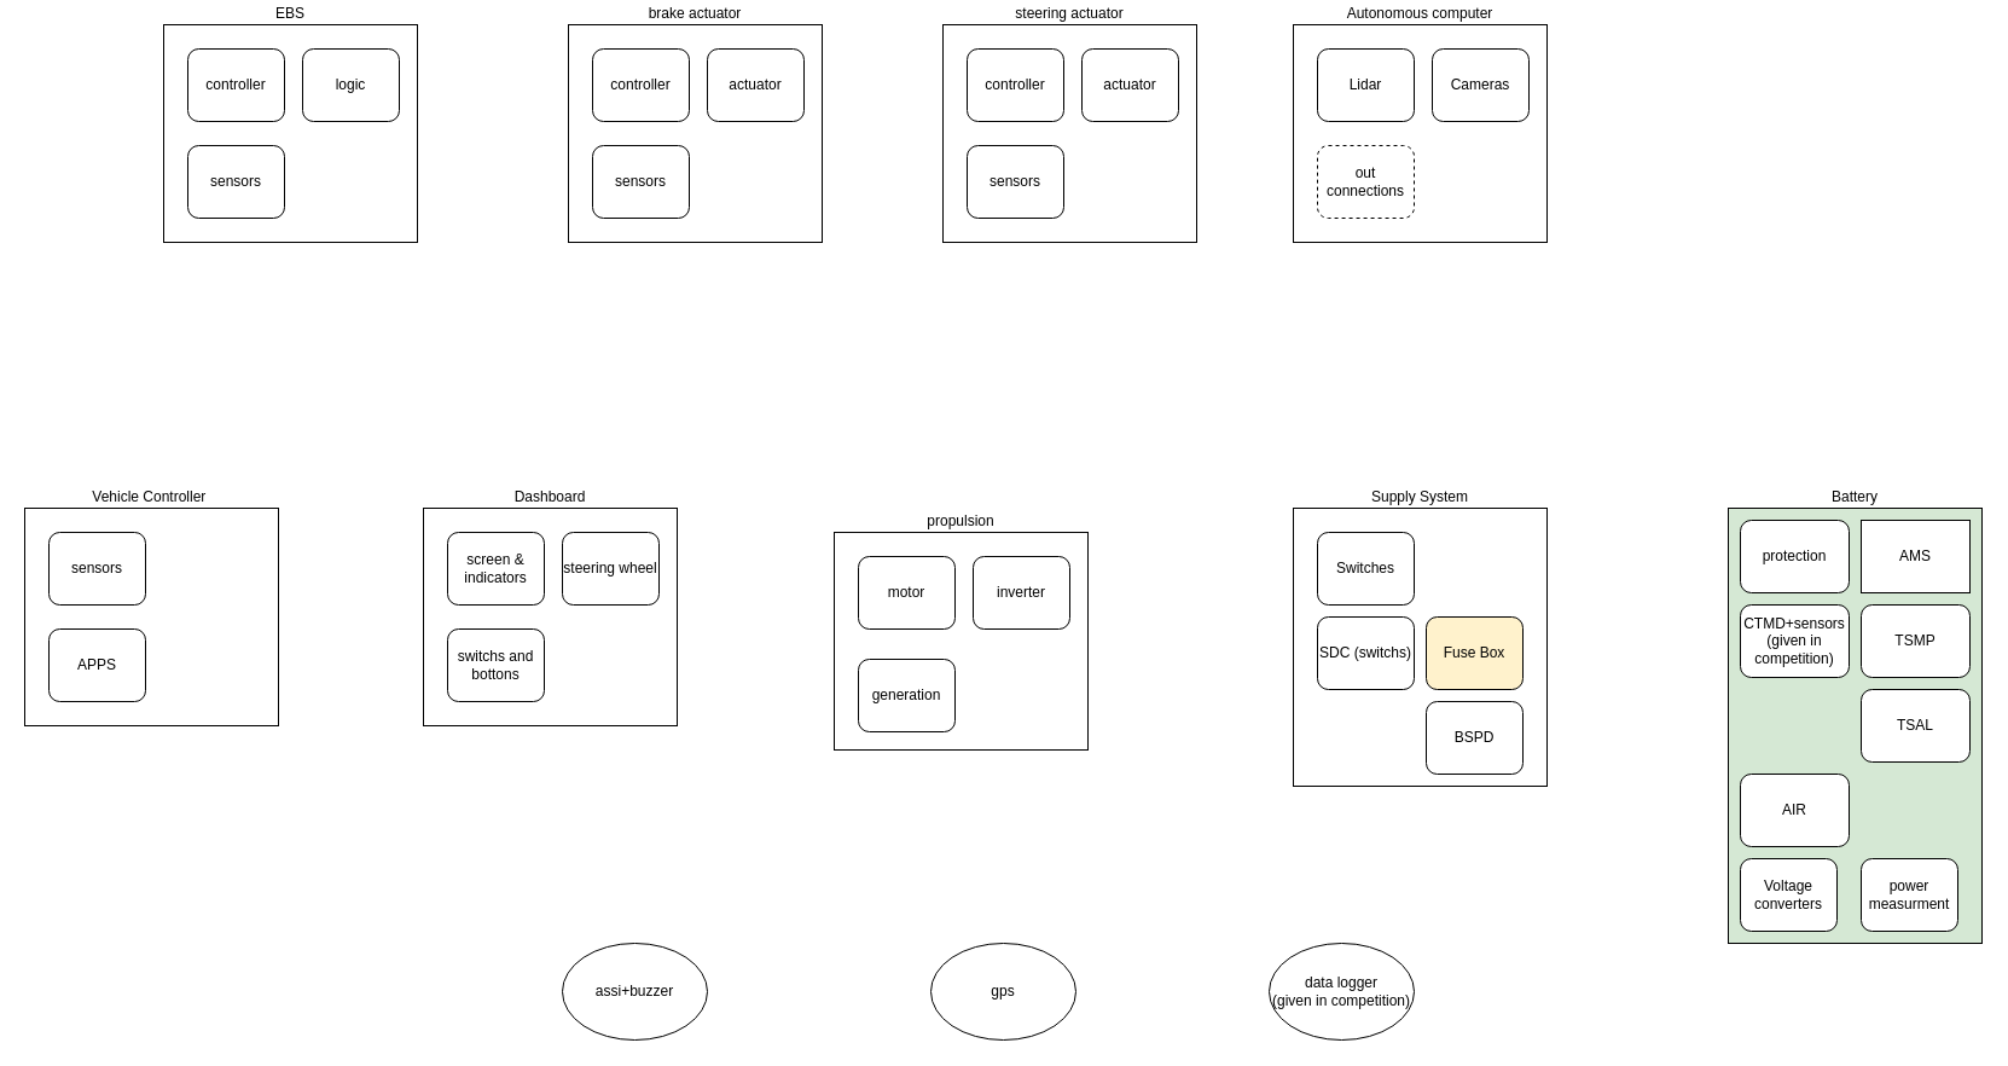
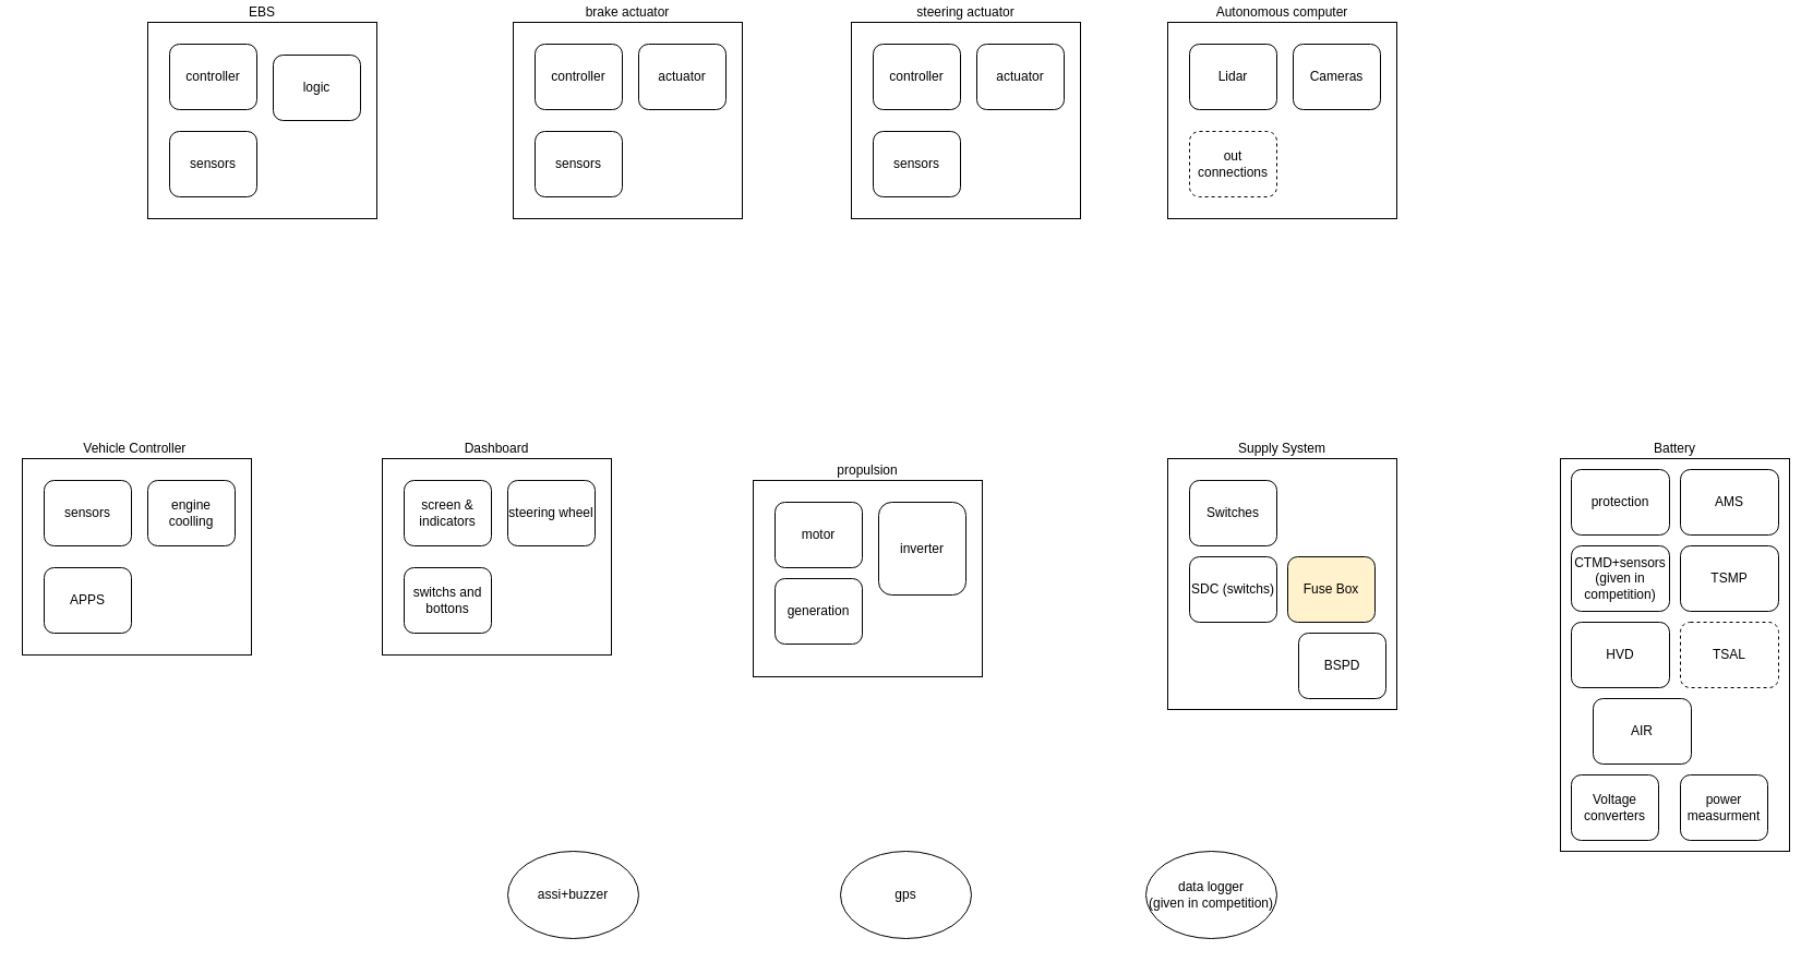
- <mxCell id="37" value="logic" style="rounded=1;whiteSpace=wrap;html=1;" parent="1" vertex="1"><mxGeometry x="250" y="40" width="80" height="60" as="geometry" /></mxCell>
+ <mxCell id="37" value="logic" style="rounded=1;whiteSpace=wrap;html=1;" parent="1" vertex="1"><mxGeometry x="250" y="50" width="80" height="60" as="geometry" /></mxCell>
- <mxCell id="43" value="AMS" style="whiteSpace=wrap;html=1;rounded=0;" vertex="1" parent="1"><mxGeometry x="1540" y="430" width="90" height="60" as="geometry" /></mxCell>
+ <mxCell id="43" value="AMS" style="rounded=1;whiteSpace=wrap;html=1;" vertex="1" parent="1"><mxGeometry x="1540" y="430" width="90" height="60" as="geometry" /></mxCell>
+ <mxCell id="33" value="engine coolling" style="rounded=1;whiteSpace=wrap;html=1;" parent="1" vertex="1"><mxGeometry x="135" y="440" width="80" height="60" as="geometry" /></mxCell>
- <mxCell id="16" value="inverter" style="rounded=1;whiteSpace=wrap;html=1;" parent="1" vertex="1"><mxGeometry x="805" y="460" width="80" height="60" as="geometry" /></mxCell>
+ <mxCell id="16" value="inverter" style="rounded=1;whiteSpace=wrap;html=1;" parent="1" vertex="1"><mxGeometry x="805" y="460" width="80" height="85" as="geometry" /></mxCell>
- <mxCell id="48" value="generation" style="rounded=1;whiteSpace=wrap;html=1;" vertex="1" parent="1"><mxGeometry x="710" y="545" width="80" height="60" as="geometry" /></mxCell>
+ <mxCell id="48" value="generation" style="rounded=1;whiteSpace=wrap;html=1;" vertex="1" parent="1"><mxGeometry x="710" y="530" width="80" height="60" as="geometry" /></mxCell>
+ <mxCell id="45" value="HVD" style="rounded=1;whiteSpace=wrap;html=1;" vertex="1" parent="1"><mxGeometry x="1440" y="570" width="90" height="60" as="geometry" /></mxCell>
- <mxCell id="2" value="Battery" style="rounded=0;whiteSpace=wrap;html=1;verticalAlign=bottom;horizontal=1;labelPosition=center;verticalLabelPosition=top;align=center;fillColor=#d5e8d4;" parent="1" vertex="1"><mxGeometry x="1430" y="420" width="210" height="360" as="geometry" /></mxCell>
+ <mxCell id="2" value="Battery" style="rounded=0;whiteSpace=wrap;html=1;verticalAlign=bottom;horizontal=1;labelPosition=center;verticalLabelPosition=top;align=center;" parent="1" vertex="1"><mxGeometry x="1430" y="420" width="210" height="360" as="geometry" /></mxCell>
- <mxCell id="46" value="TSAL" style="rounded=1;whiteSpace=wrap;html=1;" vertex="1" parent="1"><mxGeometry x="1540" y="570" width="90" height="60" as="geometry" /></mxCell>
+ <mxCell id="46" value="TSAL" style="rounded=1;whiteSpace=wrap;html=1;dashed=1;" vertex="1" parent="1"><mxGeometry x="1540" y="570" width="90" height="60" as="geometry" /></mxCell>
- <mxCell id="42" value="BSPD" style="rounded=1;whiteSpace=wrap;html=1;" vertex="1" parent="1"><mxGeometry x="1180" y="580" width="80" height="60" as="geometry" /></mxCell>
+ <mxCell id="42" value="BSPD" style="rounded=1;whiteSpace=wrap;html=1;" vertex="1" parent="1"><mxGeometry x="1190" y="580" width="80" height="60" as="geometry" /></mxCell>
- <mxCell id="47" value="AIR" style="rounded=1;whiteSpace=wrap;html=1;" vertex="1" parent="1"><mxGeometry x="1440" y="640" width="90" height="60" as="geometry" /></mxCell>
+ <mxCell id="47" value="AIR" style="rounded=1;whiteSpace=wrap;html=1;" vertex="1" parent="1"><mxGeometry x="1460" y="640" width="90" height="60" as="geometry" /></mxCell>
